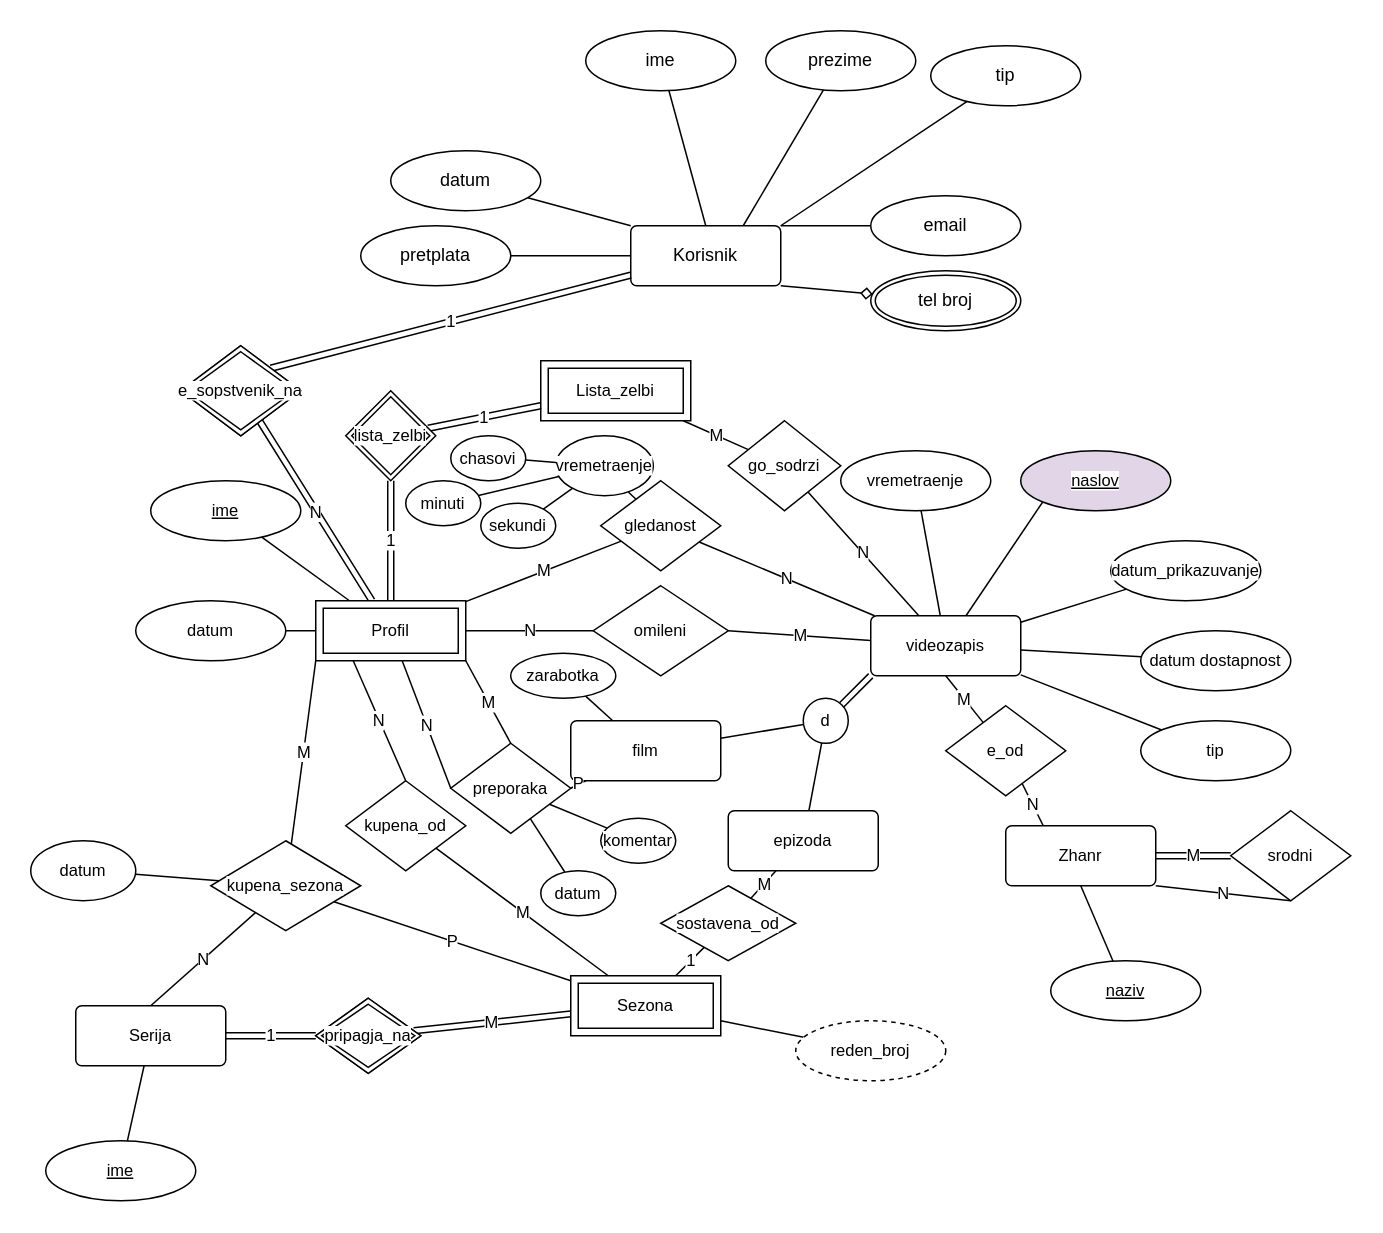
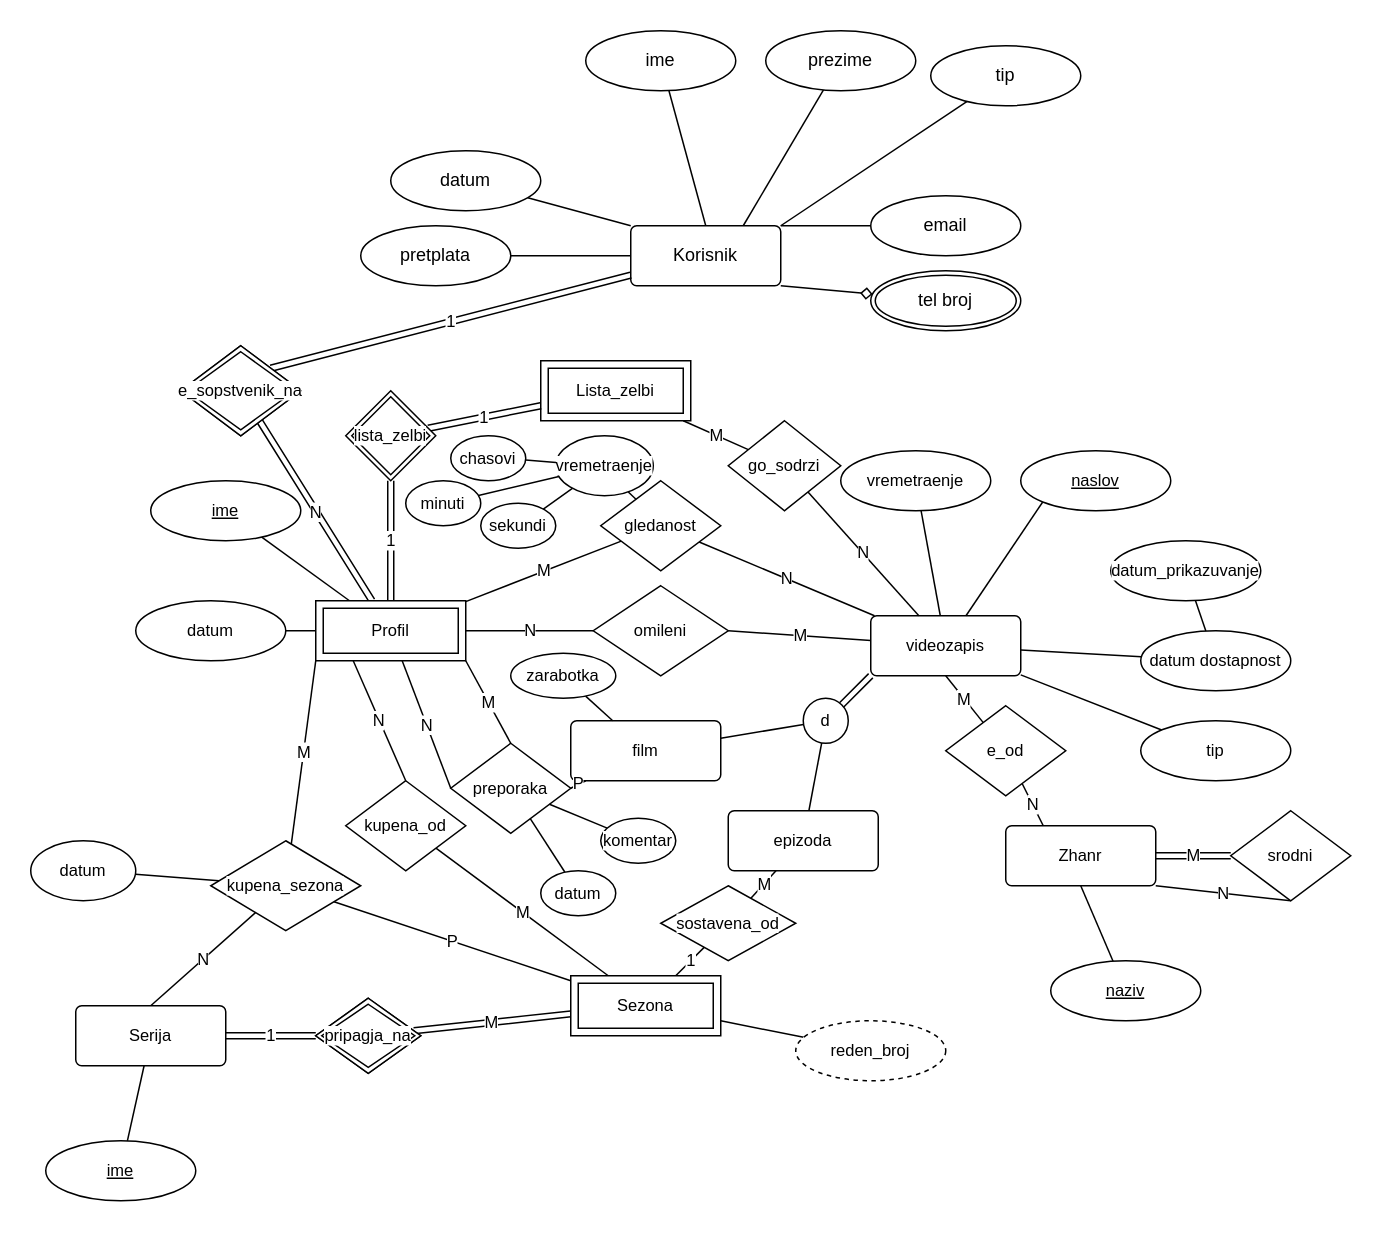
- <mxCell id="30" value="naslov" style="ellipse;whiteSpace=wrap;html=1;align=center;fontStyle=4;fontFamily=Helvetica;fontSize=11;fontColor=default;labelBackgroundColor=default;fillColor=#e1d5e7;" vertex="1" parent="1"><mxGeometry x="680" y="300" width="100" height="40" as="geometry" /></mxCell>
+ <mxCell id="30" value="naslov" style="ellipse;whiteSpace=wrap;html=1;align=center;fontStyle=4;fontFamily=Helvetica;fontSize=11;fontColor=default;labelBackgroundColor=default;" vertex="1" parent="1"><mxGeometry x="680" y="300" width="100" height="40" as="geometry" /></mxCell>
- <mxCell id="31" style="edgeStyle=none;rounded=0;orthogonalLoop=1;jettySize=auto;html=1;strokeColor=default;align=center;verticalAlign=middle;fontFamily=Helvetica;fontSize=11;fontColor=default;labelBackgroundColor=default;endArrow=none;endFill=0;" edge="1" parent="1" source="32" target="26"><mxGeometry relative="1" as="geometry" /></mxCell>
+ <mxCell id="31" style="edgeStyle=none;rounded=0;orthogonalLoop=1;jettySize=auto;html=1;strokeColor=default;align=center;verticalAlign=middle;fontFamily=Helvetica;fontSize=11;fontColor=default;labelBackgroundColor=default;endArrow=none;endFill=0;" edge="1" parent="1" source="32" target="34"><mxGeometry relative="1" as="geometry" /></mxCell>
